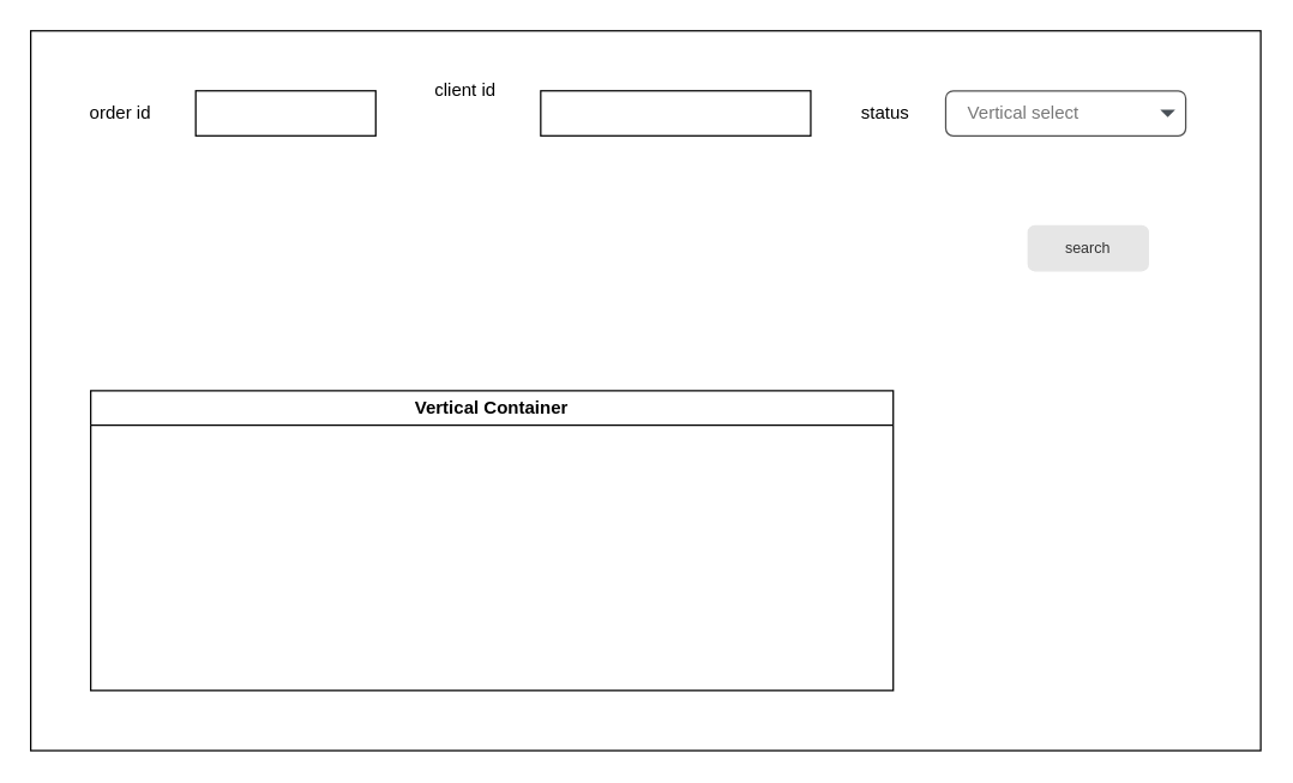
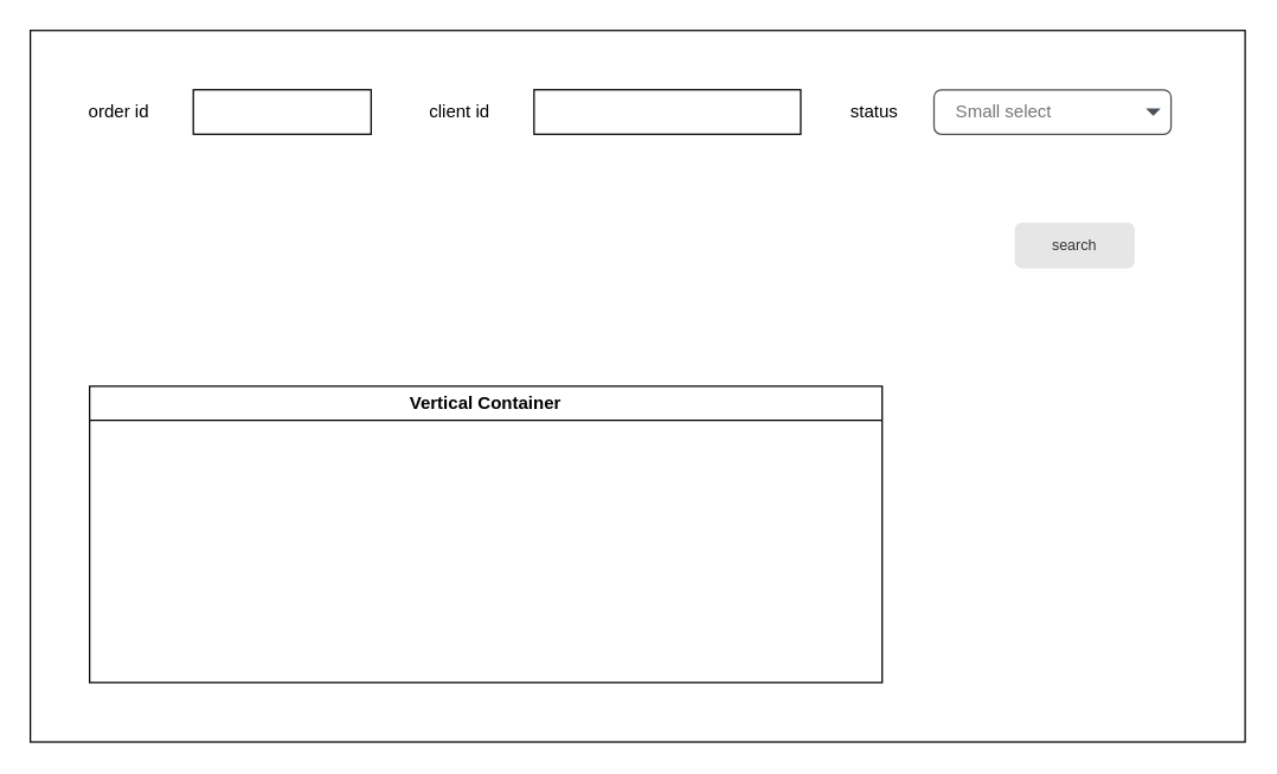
- <mxCell id="7" value="client id" style="text;html=1;strokeColor=none;fillColor=none;align=center;verticalAlign=middle;whiteSpace=wrap;rounded=0;" vertex="1" parent="1"><mxGeometry x="280" y="45" width="60" height="30" as="geometry" /></mxCell>
+ <mxCell id="7" value="client id" style="text;html=1;strokeColor=none;fillColor=none;align=center;verticalAlign=middle;whiteSpace=wrap;rounded=0;" vertex="1" parent="1"><mxGeometry x="280" y="60" width="60" height="30" as="geometry" /></mxCell>
- <mxCell id="9" value="Vertical select" style="html=1;shadow=0;dashed=0;shape=mxgraph.bootstrap.rrect;rSize=5;strokeColor=#505050;strokeWidth=1;fillColor=#ffffff;fontColor=#777777;whiteSpace=wrap;align=left;verticalAlign=middle;fontStyle=0;fontSize=12;spacing=15;" vertex="1" parent="1"><mxGeometry x="630" y="60" width="160" height="30" as="geometry" /></mxCell>
+ <mxCell id="9" value="Small select" style="html=1;shadow=0;dashed=0;shape=mxgraph.bootstrap.rrect;rSize=5;strokeColor=#505050;strokeWidth=1;fillColor=#ffffff;fontColor=#777777;whiteSpace=wrap;align=left;verticalAlign=middle;fontStyle=0;fontSize=12;spacing=15;" vertex="1" parent="1"><mxGeometry x="630" y="60" width="160" height="30" as="geometry" /></mxCell>
